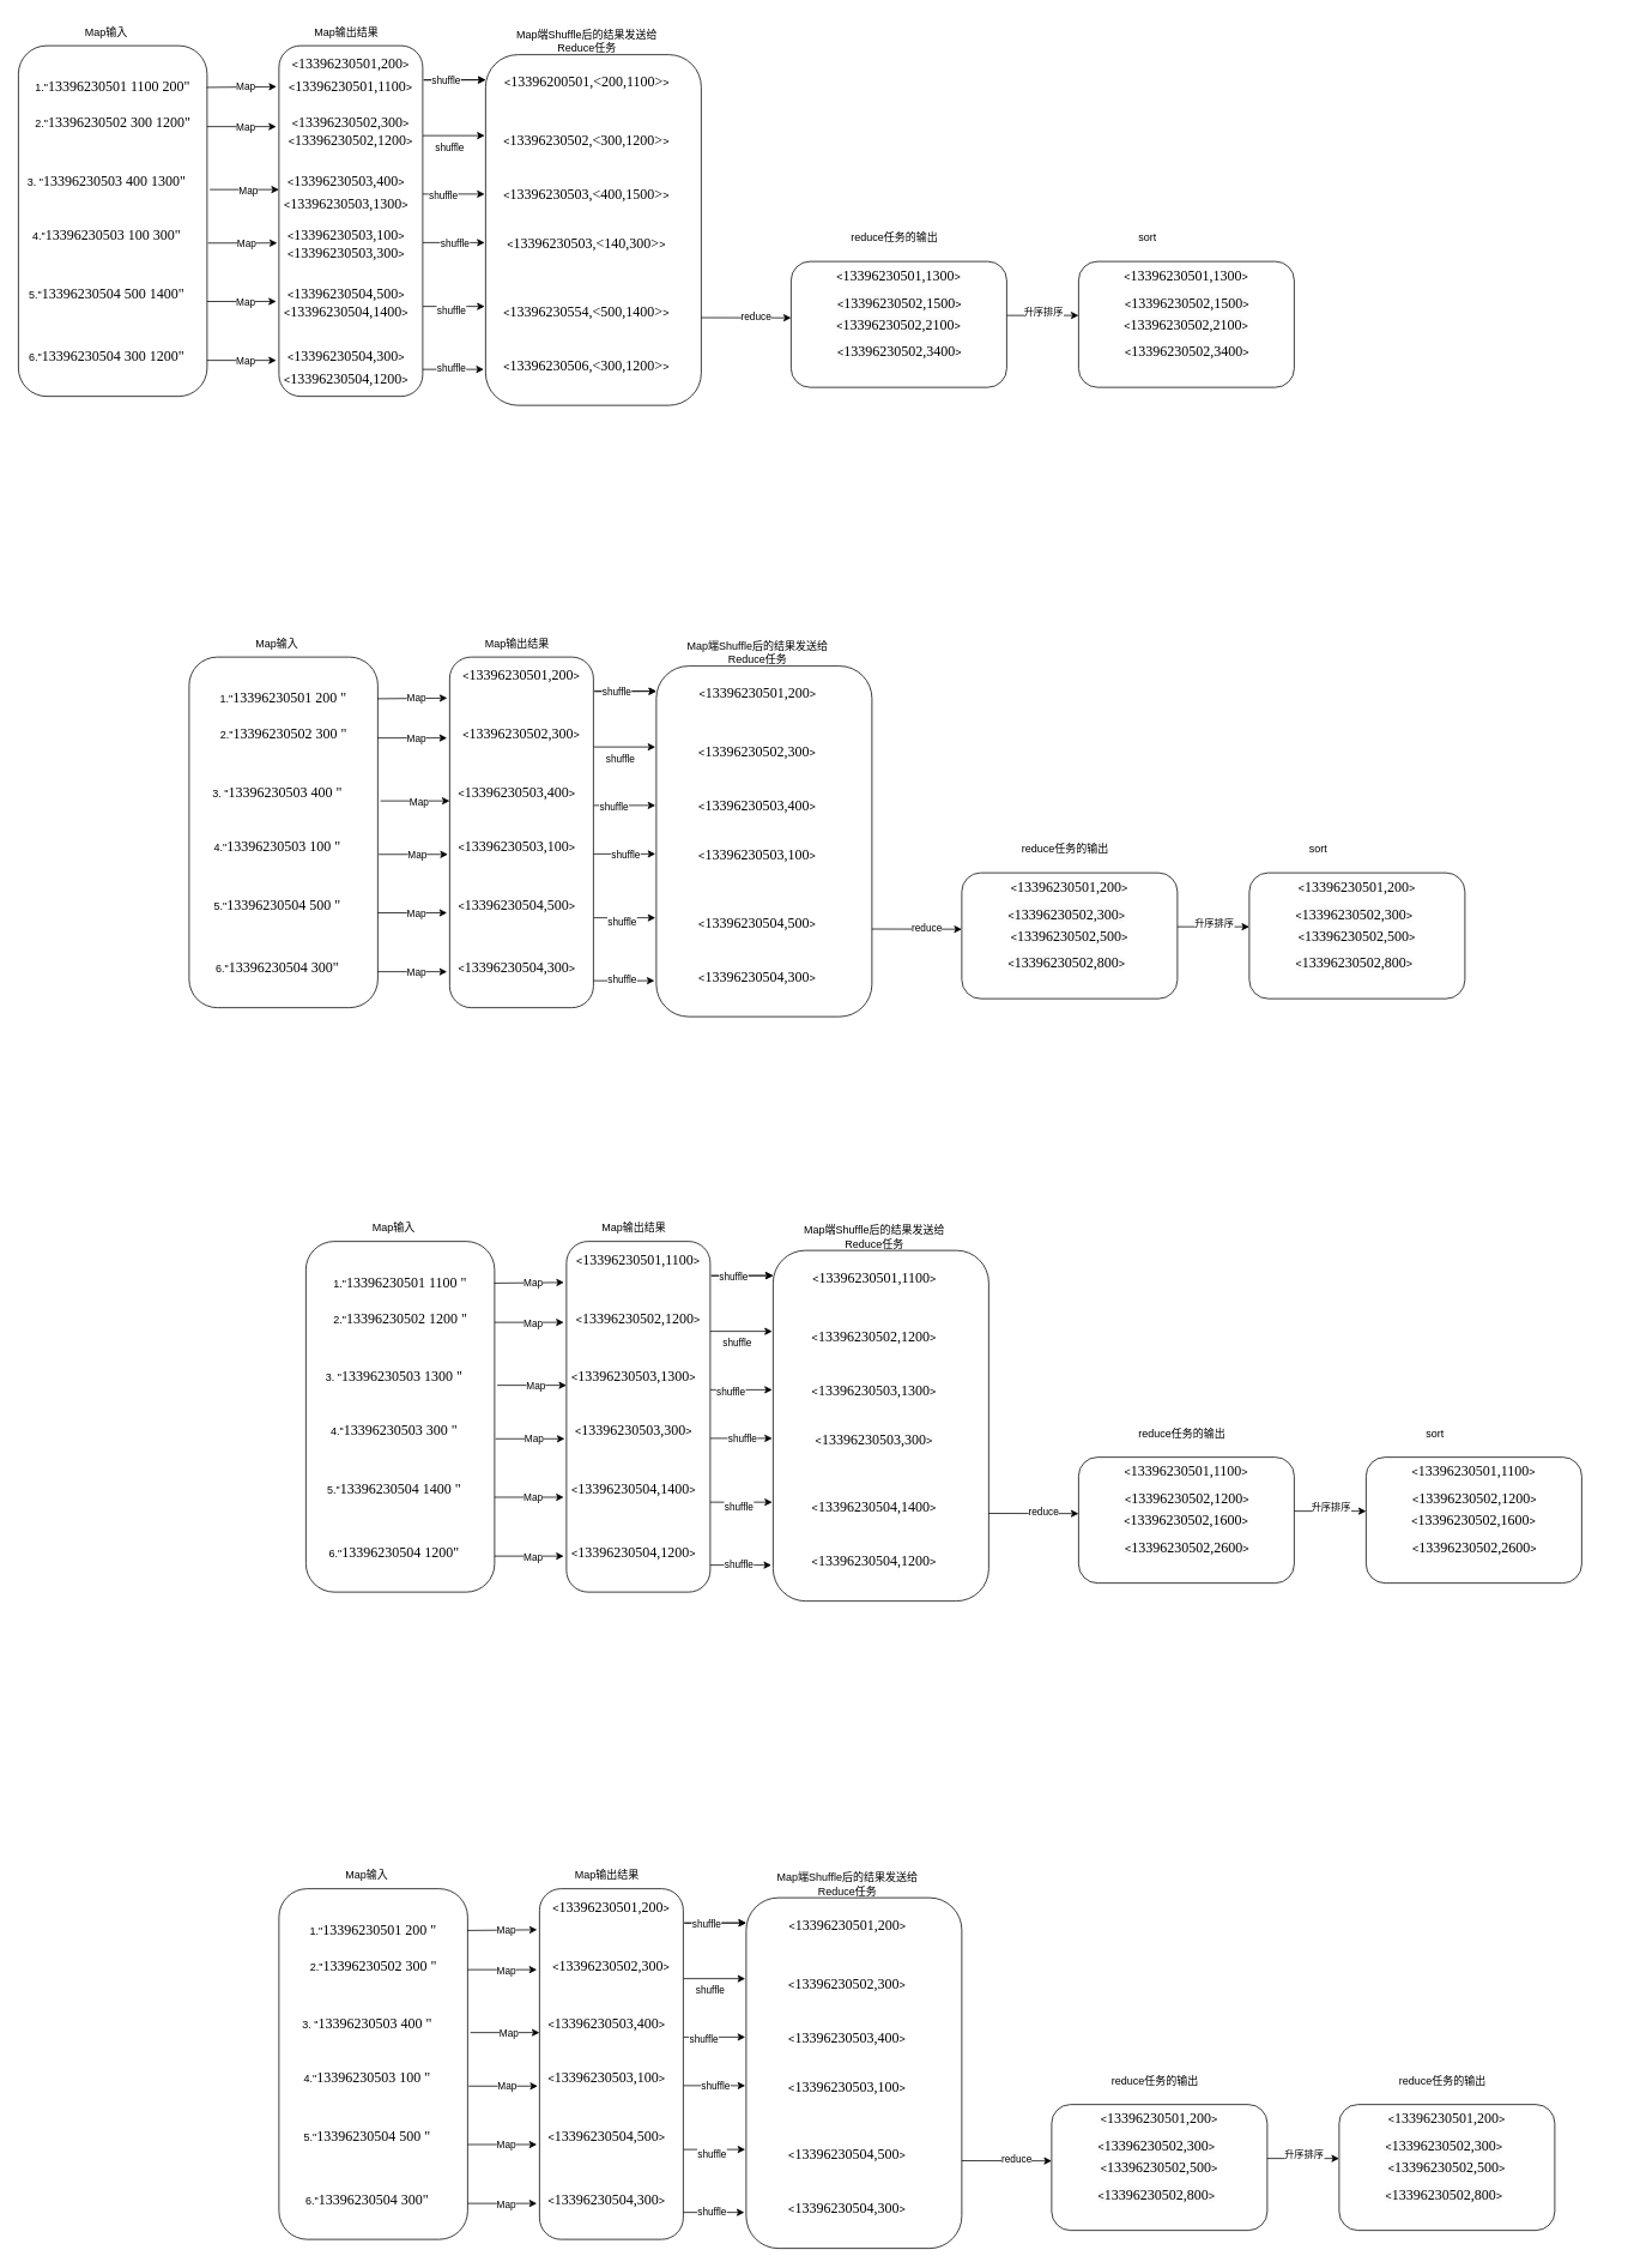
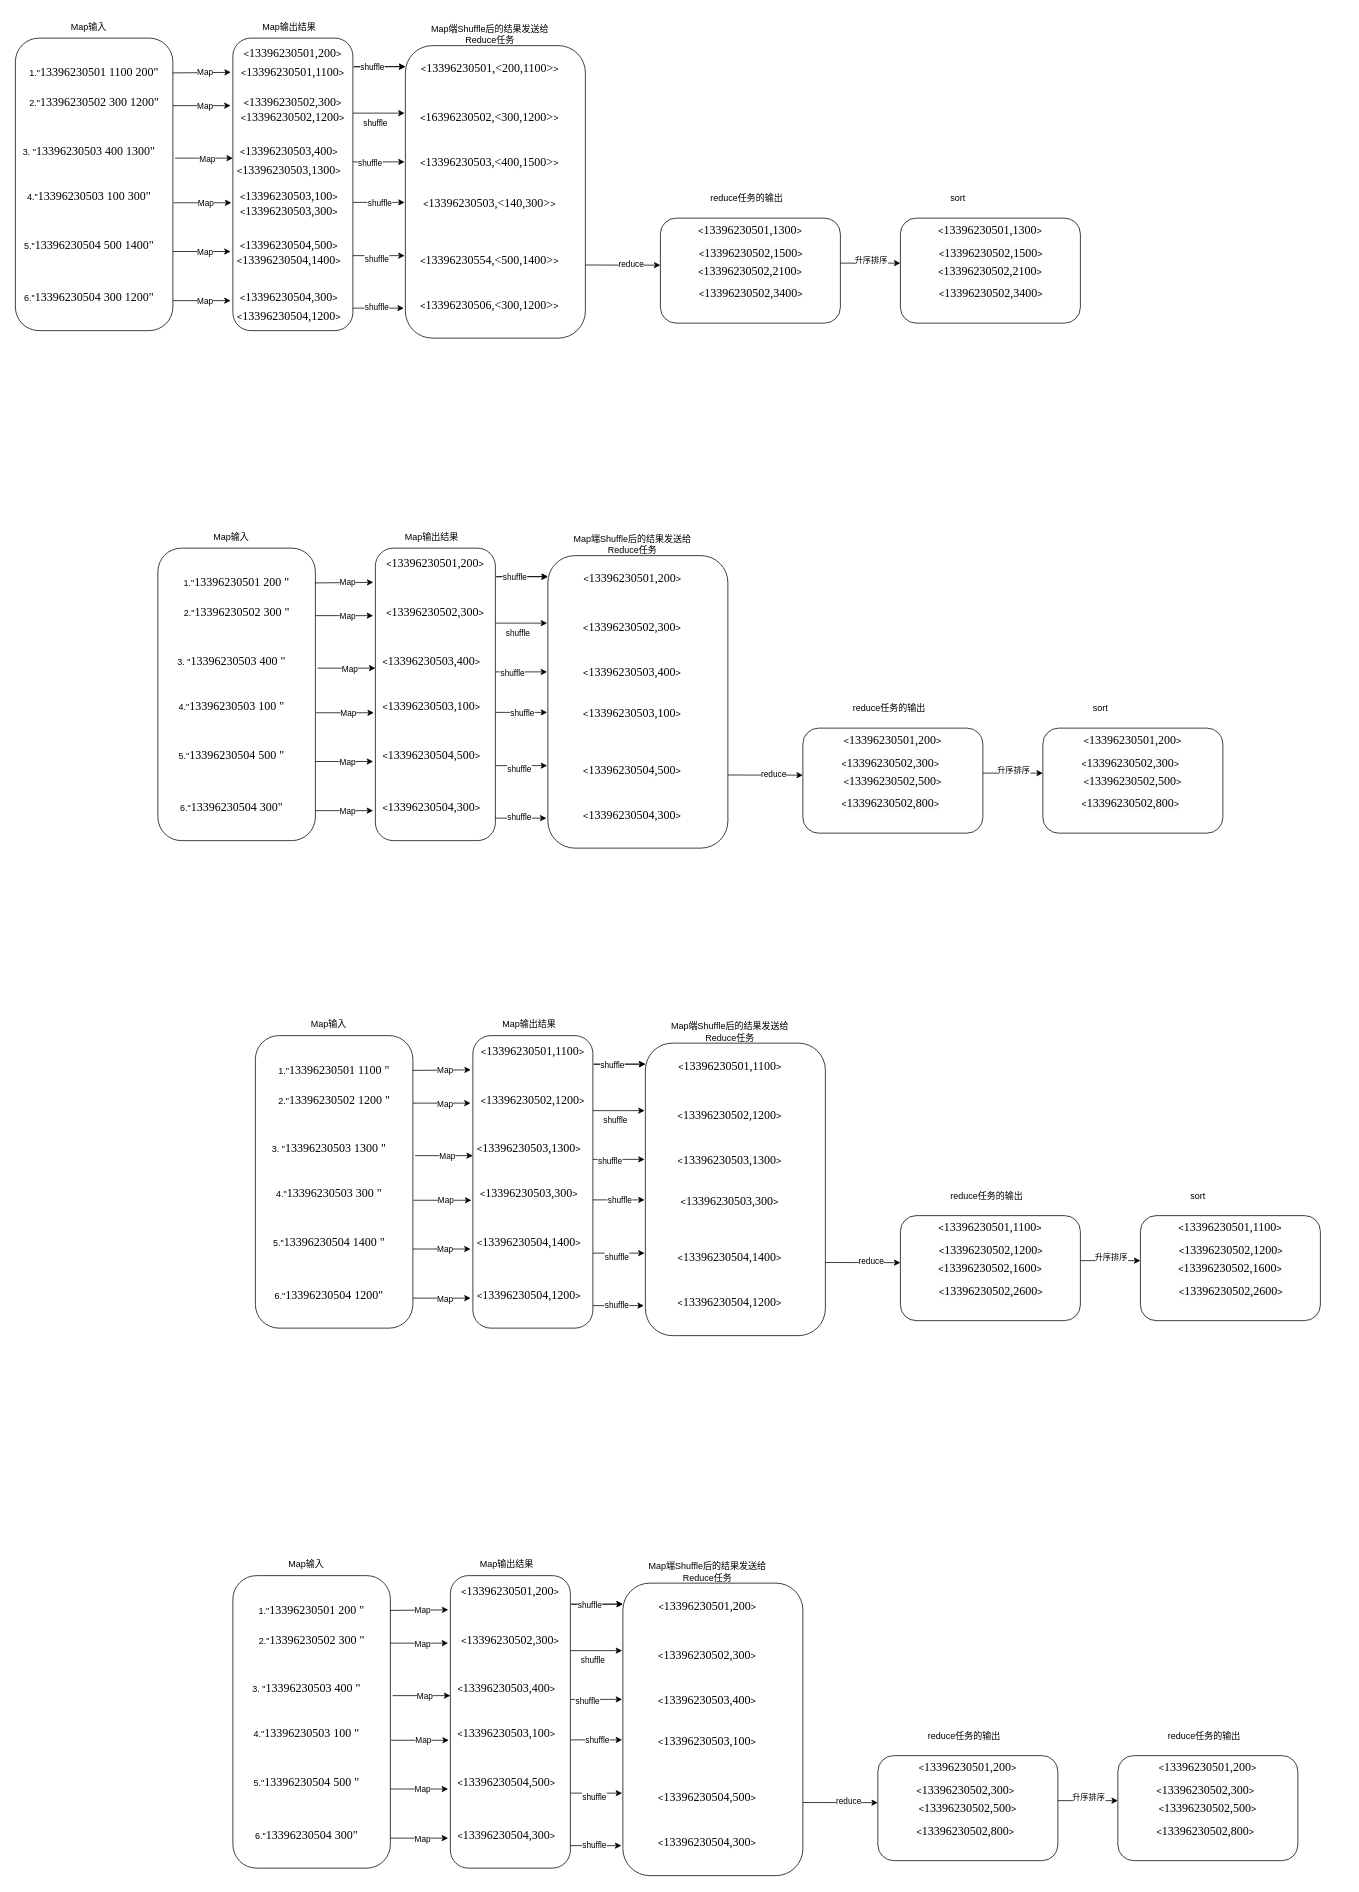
- <mxCell id="32" value="&amp;lt;&lt;span style=&quot;font-family: &amp;quot;Times New Roman&amp;quot;; font-size: 16px;&quot;&gt;13396200501,&amp;lt;200,1100&amp;gt;&lt;/span&gt;&amp;gt;" style="text;html=1;align=center;verticalAlign=middle;whiteSpace=wrap;rounded=0;" vertex="1" parent="30"><mxGeometry x="7.5" y="40" width="210" height="40" as="geometry" /></mxCell>
+ <mxCell id="32" value="&amp;lt;&lt;span style=&quot;font-family: &amp;quot;Times New Roman&amp;quot;; font-size: 16px;&quot;&gt;13396230501,&amp;lt;200,1100&amp;gt;&lt;/span&gt;&amp;gt;" style="text;html=1;align=center;verticalAlign=middle;whiteSpace=wrap;rounded=0;" vertex="1" parent="30"><mxGeometry x="7.5" y="40" width="210" height="40" as="geometry" /></mxCell>
- <mxCell id="33" value="&amp;lt;&lt;span style=&quot;font-family: &amp;quot;Times New Roman&amp;quot;; font-size: 16px;&quot;&gt;13396230502,&amp;lt;300,1200&amp;gt;&lt;/span&gt;&amp;gt;" style="text;html=1;align=center;verticalAlign=middle;whiteSpace=wrap;rounded=0;" vertex="1" parent="30"><mxGeometry y="110" width="225" height="30" as="geometry" /></mxCell>
+ <mxCell id="33" value="&amp;lt;&lt;span style=&quot;font-family: &amp;quot;Times New Roman&amp;quot;; font-size: 16px;&quot;&gt;16396230502,&amp;lt;300,1200&amp;gt;&lt;/span&gt;&amp;gt;" style="text;html=1;align=center;verticalAlign=middle;whiteSpace=wrap;rounded=0;" vertex="1" parent="30"><mxGeometry y="110" width="225" height="30" as="geometry" /></mxCell>
